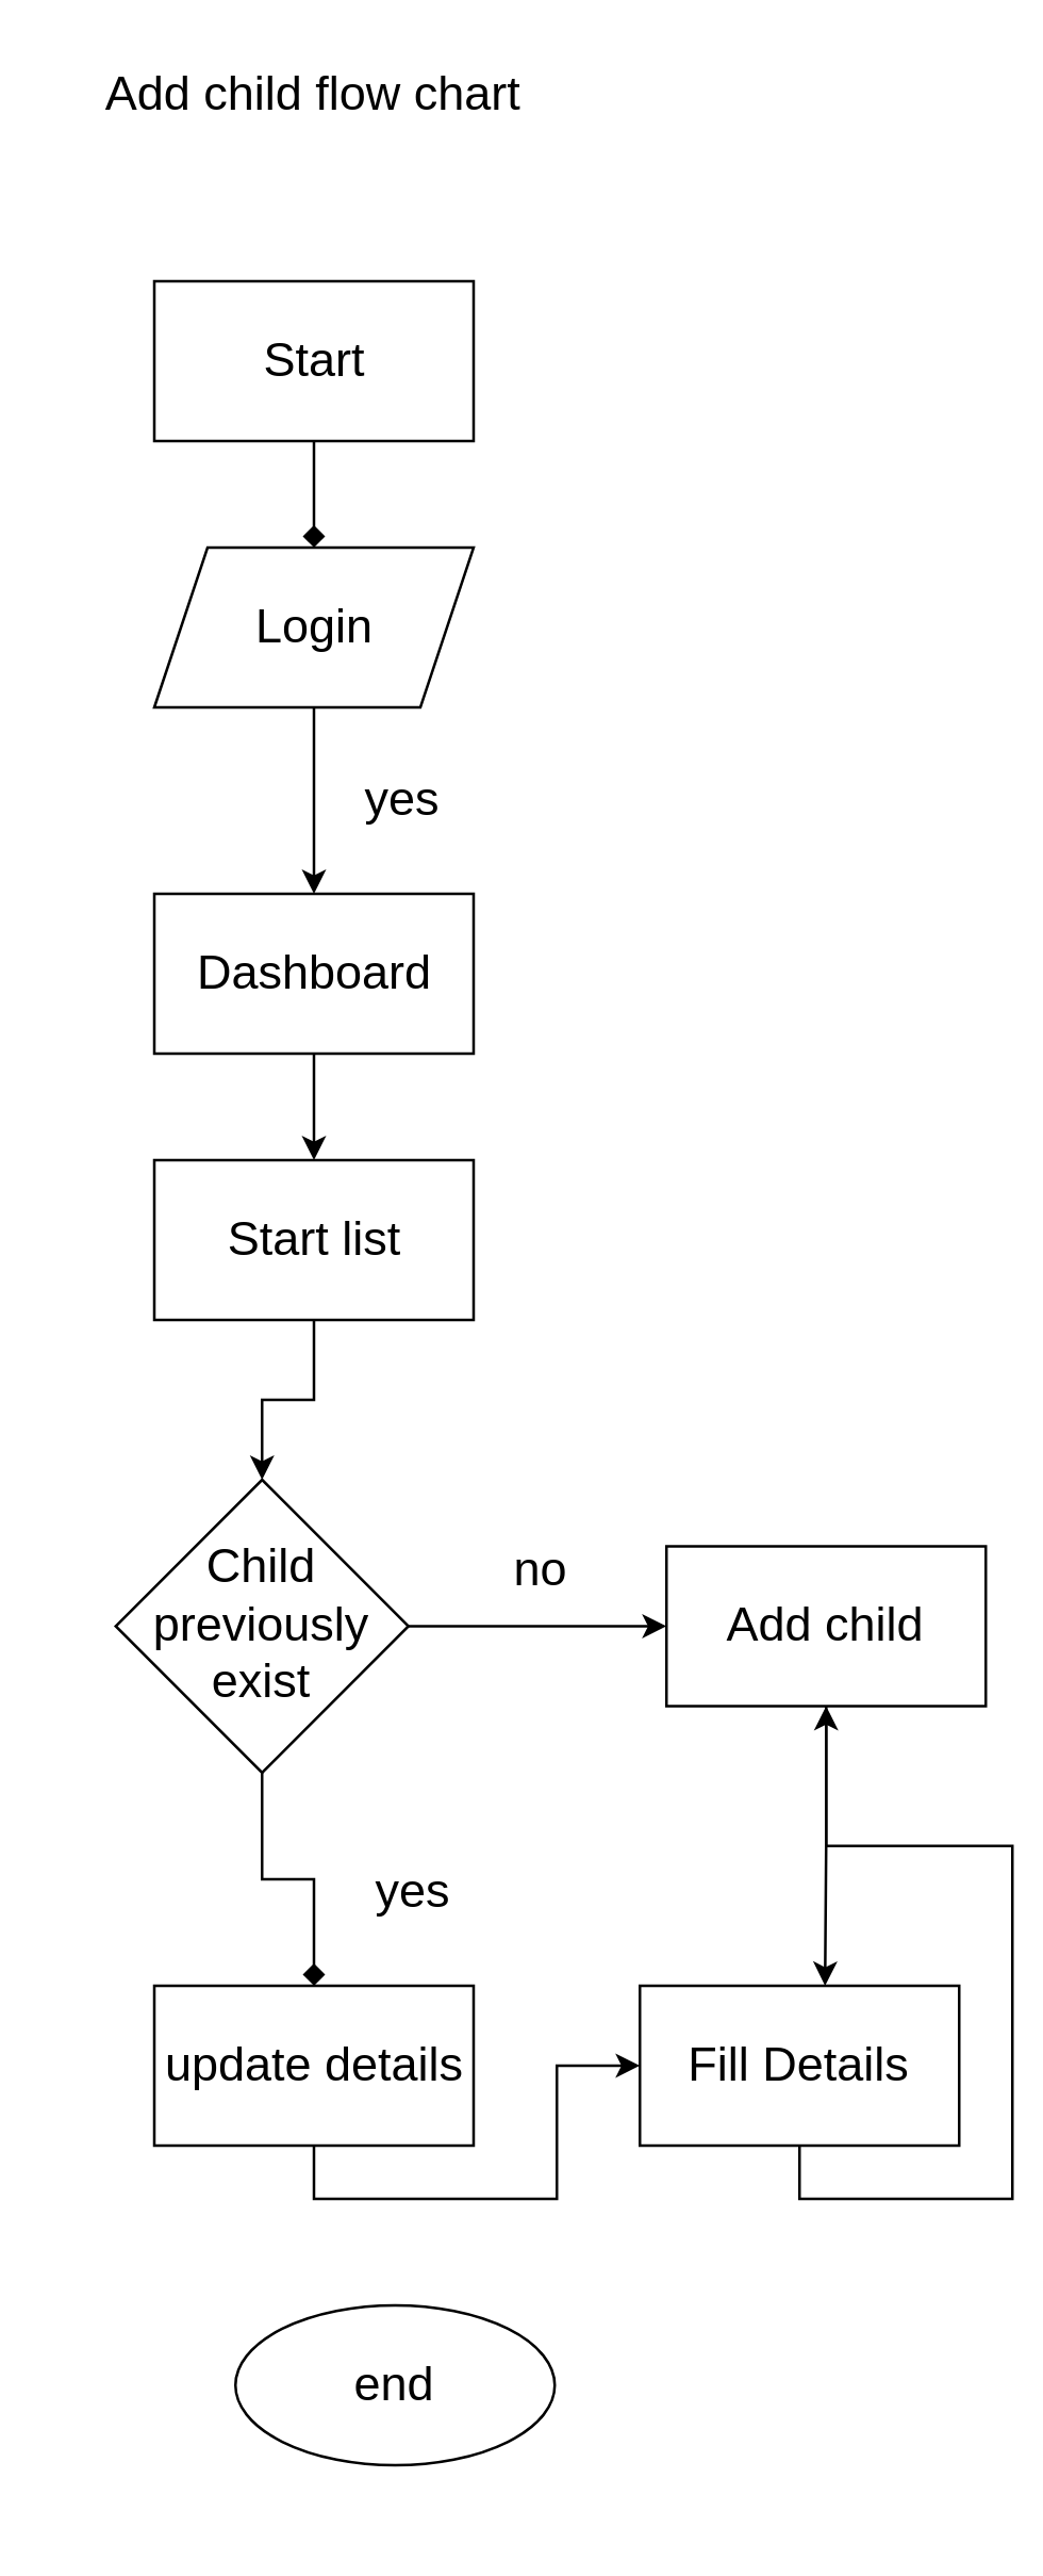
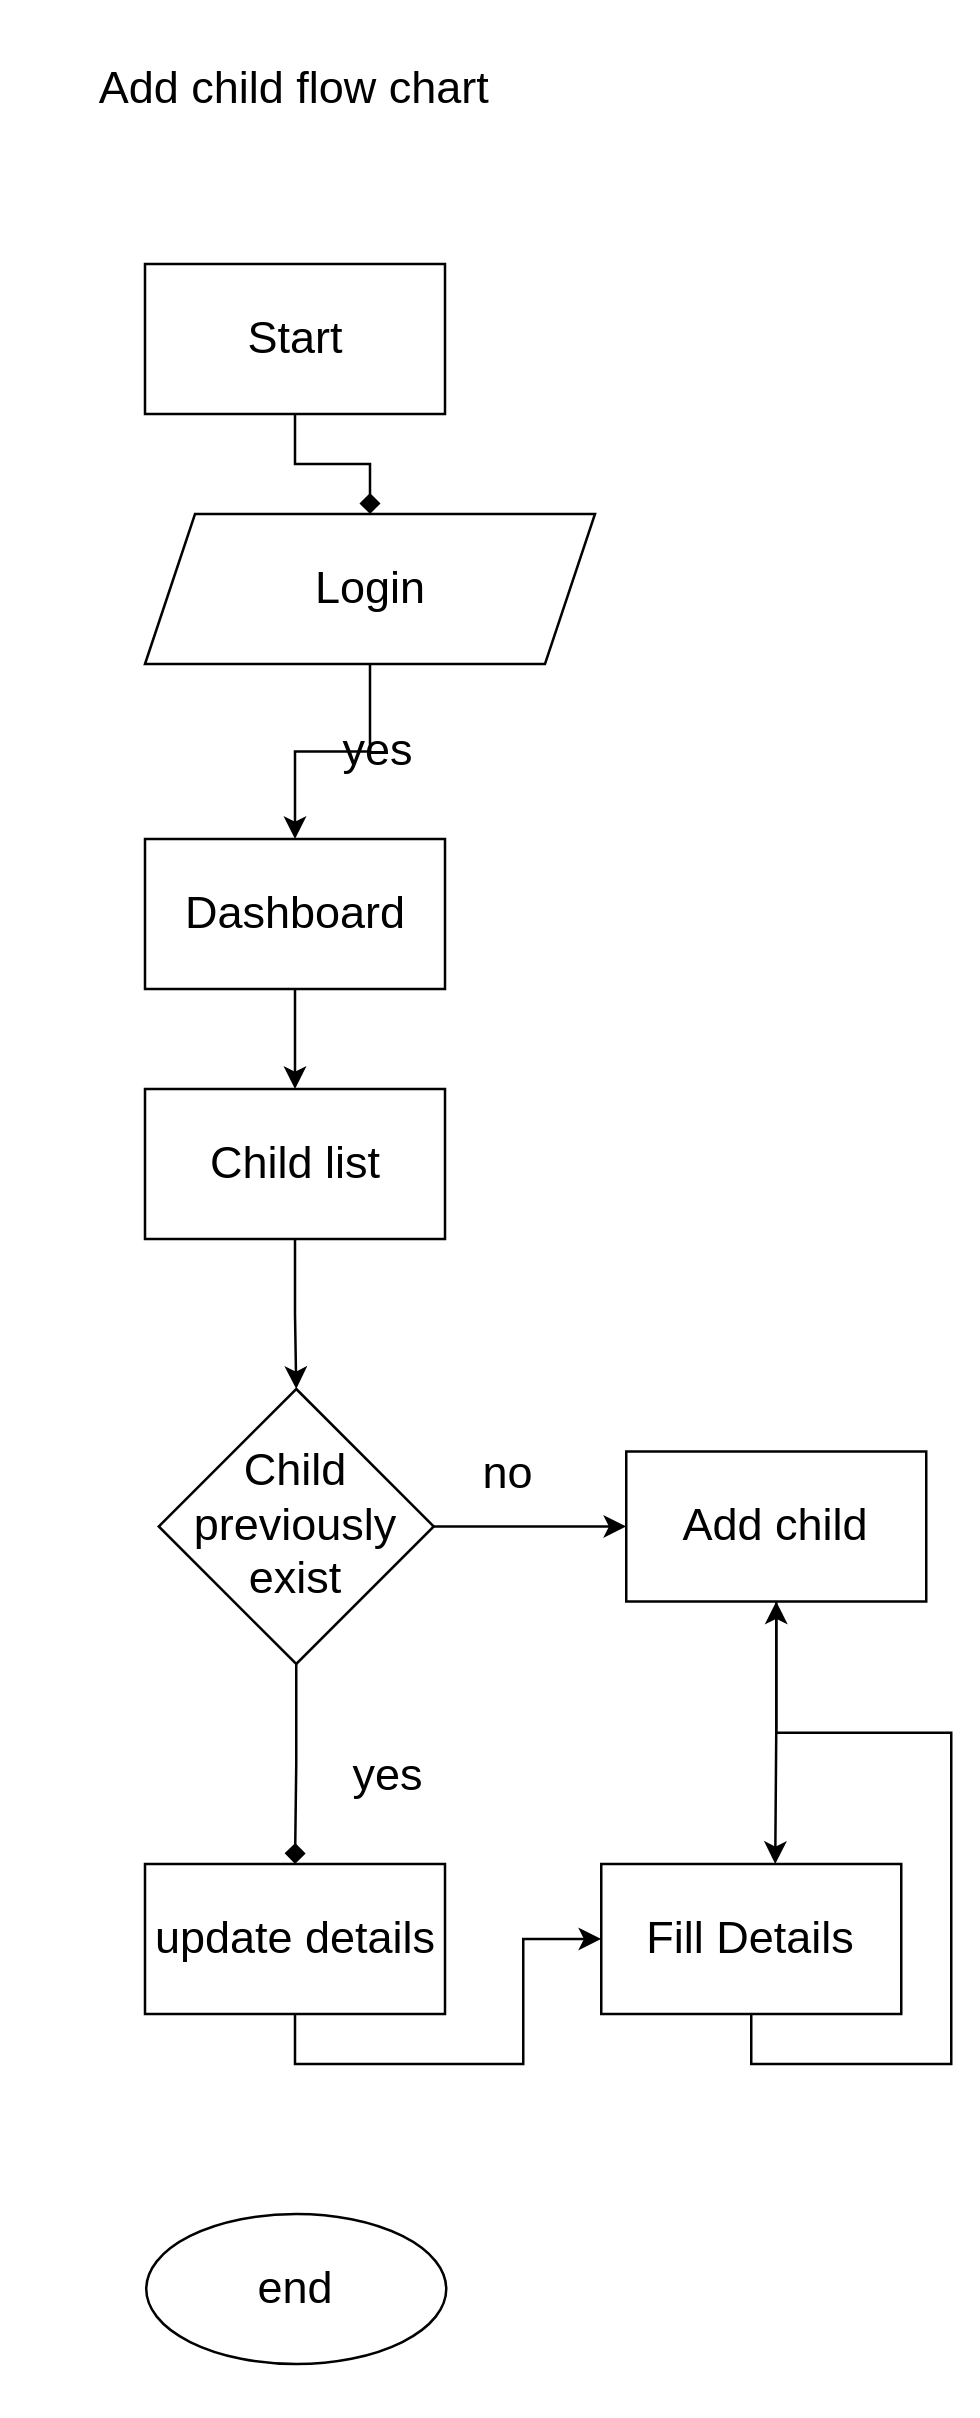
- <mxCell id="6" value="Login" style="shape=parallelogram;perimeter=parallelogramPerimeter;whiteSpace=wrap;html=1;fixedSize=1;fontSize=18;" vertex="1" parent="1"><mxGeometry x="57.5" y="205" width="120" height="60" as="geometry" /></mxCell>
+ <mxCell id="6" value="Login" style="shape=parallelogram;perimeter=parallelogramPerimeter;whiteSpace=wrap;html=1;fixedSize=1;fontSize=18;" vertex="1" parent="1"><mxGeometry x="57.5" y="205" width="180" height="60" as="geometry" /></mxCell>
- <mxCell id="11" value="Start list" style="rounded=0;whiteSpace=wrap;html=1;fontSize=18;" vertex="1" parent="1"><mxGeometry x="57.5" y="435" width="120" height="60" as="geometry" /></mxCell>
+ <mxCell id="11" value="Child list" style="rounded=0;whiteSpace=wrap;html=1;fontSize=18;" vertex="1" parent="1"><mxGeometry x="57.5" y="435" width="120" height="60" as="geometry" /></mxCell>
- <mxCell id="16" value="Child previously exist" style="rhombus;whiteSpace=wrap;html=1;fontSize=18;" vertex="1" parent="1"><mxGeometry x="43" y="555" width="110" height="110" as="geometry" /></mxCell>
+ <mxCell id="16" value="Child previously exist" style="rhombus;whiteSpace=wrap;html=1;fontSize=18;" vertex="1" parent="1"><mxGeometry x="63" y="555" width="110" height="110" as="geometry" /></mxCell>
- <mxCell id="21" value="end" style="ellipse;whiteSpace=wrap;html=1;fontSize=18;" vertex="1" parent="1"><mxGeometry x="88" y="865" width="120" height="60" as="geometry" /></mxCell>
+ <mxCell id="21" value="end" style="ellipse;whiteSpace=wrap;html=1;fontSize=18;" vertex="1" parent="1"><mxGeometry x="58" y="885" width="120" height="60" as="geometry" /></mxCell>
